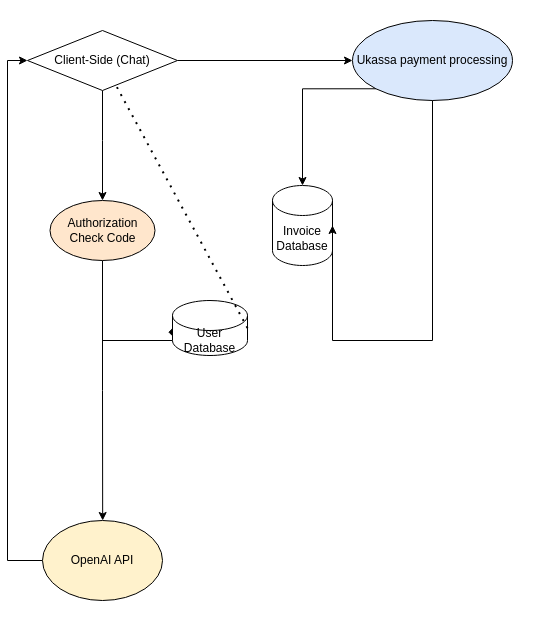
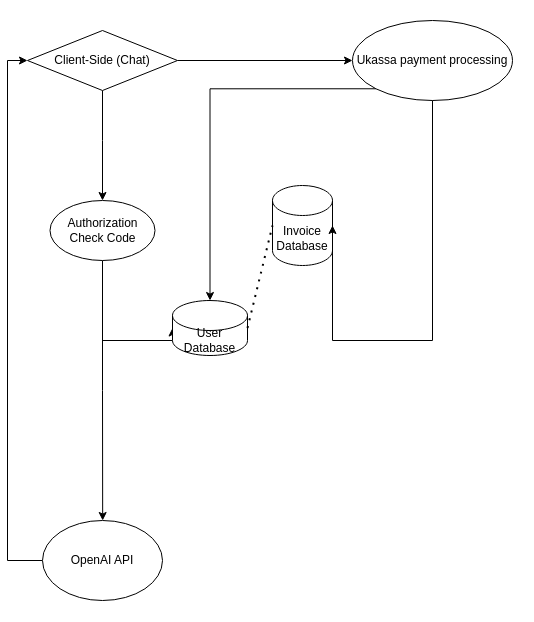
- <mxCell id="11" value="Ukassa payment processing" style="ellipse;whiteSpace=wrap;html=1;fillColor=#dae8fc;" vertex="1" parent="1"><mxGeometry x="345" y="20" width="160" height="80" as="geometry" /></mxCell>
+ <mxCell id="11" value="Ukassa payment processing" style="ellipse;whiteSpace=wrap;html=1;" vertex="1" parent="1"><mxGeometry x="345" y="20" width="160" height="80" as="geometry" /></mxCell>
- <mxCell id="10" style="edgeStyle=orthogonalEdgeStyle;rounded=0;orthogonalLoop=1;jettySize=auto;html=1;exitX=0;exitY=1;exitDx=0;exitDy=0;" edge="1" parent="1" source="11" target="8"><mxGeometry relative="1" as="geometry" /></mxCell>
+ <mxCell id="10" style="edgeStyle=orthogonalEdgeStyle;rounded=0;orthogonalLoop=1;jettySize=auto;html=1;exitX=0;exitY=1;exitDx=0;exitDy=0;entryX=0.5;entryY=0;entryDx=0;entryDy=0;entryPerimeter=0;" edge="1" parent="1" source="11" target="12"><mxGeometry relative="1" as="geometry" /></mxCell>
- <mxCell id="13" value="" style="endArrow=none;dashed=1;html=1;dashPattern=1 3;strokeWidth=2;rounded=0;exitX=1;exitY=0.5;exitDx=0;exitDy=0;exitPerimeter=0;" edge="1" parent="1" source="12" target="4"><mxGeometry width="50" height="50" relative="1" as="geometry"><mxPoint x="205" y="380" as="sourcePoint" /><mxPoint x="255" y="340" as="targetPoint" /></mxGeometry></mxCell>
+ <mxCell id="13" value="" style="endArrow=none;dashed=1;html=1;dashPattern=1 3;strokeWidth=2;rounded=0;exitX=1;exitY=0.5;exitDx=0;exitDy=0;exitPerimeter=0;entryX=0;entryY=0.5;entryDx=0;entryDy=0;entryPerimeter=0;" edge="1" parent="1" source="12" target="8"><mxGeometry width="50" height="50" relative="1" as="geometry"><mxPoint x="205" y="380" as="sourcePoint" /><mxPoint x="255" y="340" as="targetPoint" /></mxGeometry></mxCell>
- <mxCell id="7" value="Authorization Check Code" style="ellipse;whiteSpace=wrap;html=1;fillColor=#ffe6cc;" vertex="1" parent="1"><mxGeometry x="42.5" y="200" width="105" height="60" as="geometry" /></mxCell>
+ <mxCell id="7" value="Authorization Check Code" style="ellipse;whiteSpace=wrap;html=1;" vertex="1" parent="1"><mxGeometry x="42.5" y="200" width="105" height="60" as="geometry" /></mxCell>
- <mxCell id="5" style="edgeStyle=orthogonalEdgeStyle;rounded=0;orthogonalLoop=1;jettySize=auto;html=1;entryX=0;entryY=0.5;entryDx=0;entryDy=0;entryPerimeter=0;endArrow=diamond;" edge="1" parent="1" source="7" target="12"><mxGeometry relative="1" as="geometry"><Array as="points"><mxPoint x="95" y="340" /></Array></mxGeometry></mxCell>
+ <mxCell id="5" style="edgeStyle=orthogonalEdgeStyle;rounded=0;orthogonalLoop=1;jettySize=auto;html=1;entryX=0;entryY=0.5;entryDx=0;entryDy=0;entryPerimeter=0;" edge="1" parent="1" source="7" target="12"><mxGeometry relative="1" as="geometry"><Array as="points"><mxPoint x="95" y="340" /></Array></mxGeometry></mxCell>
- <mxCell id="15" value="OpenAI API" style="ellipse;whiteSpace=wrap;html=1;fillColor=#fff2cc;" vertex="1" parent="1"><mxGeometry x="35" y="520" width="120" height="80" as="geometry" /></mxCell>
+ <mxCell id="15" value="OpenAI API" style="ellipse;whiteSpace=wrap;html=1;" vertex="1" parent="1"><mxGeometry x="35" y="520" width="120" height="80" as="geometry" /></mxCell>
